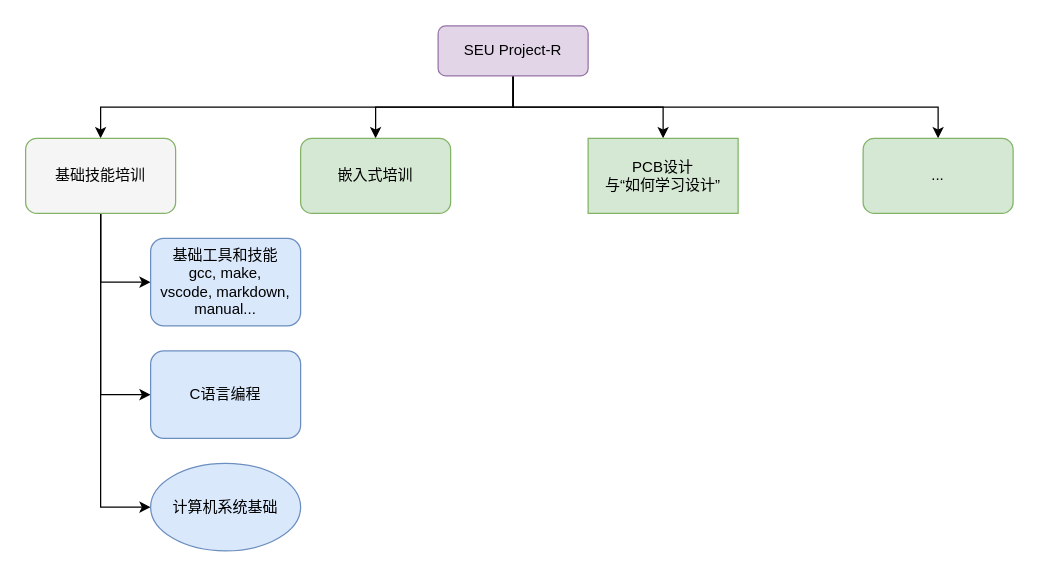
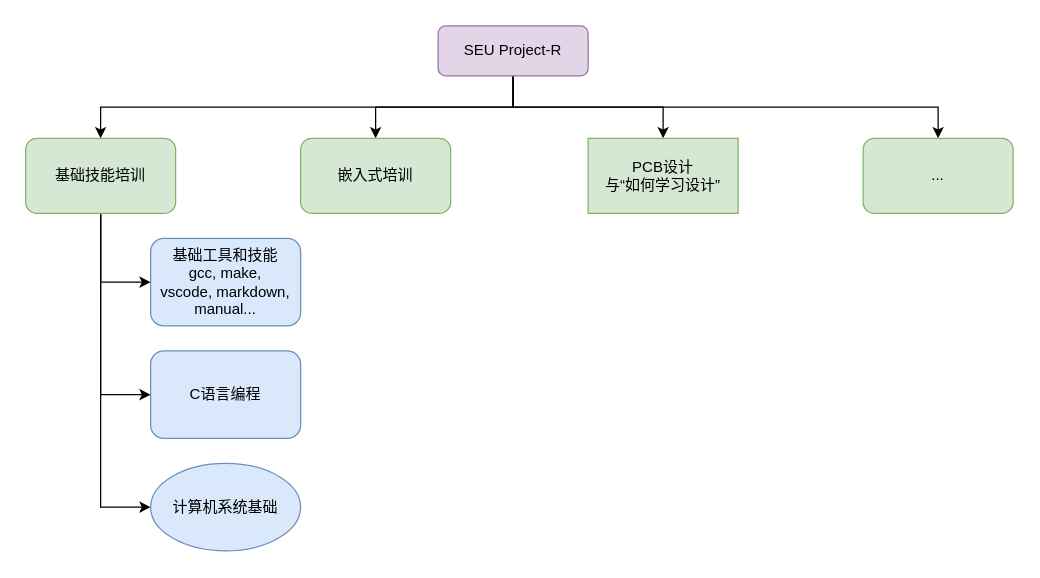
- <mxCell id="10" value="基础技能培训" style="rounded=1;whiteSpace=wrap;html=1;fillColor=#f5f5f5;strokeColor=#82b366;" vertex="1" parent="1"><mxGeometry x="20" y="110" width="120" height="60" as="geometry" /></mxCell>
+ <mxCell id="10" value="基础技能培训" style="rounded=1;whiteSpace=wrap;html=1;fillColor=#d5e8d4;strokeColor=#82b366;" vertex="1" parent="1"><mxGeometry x="20" y="110" width="120" height="60" as="geometry" /></mxCell>
